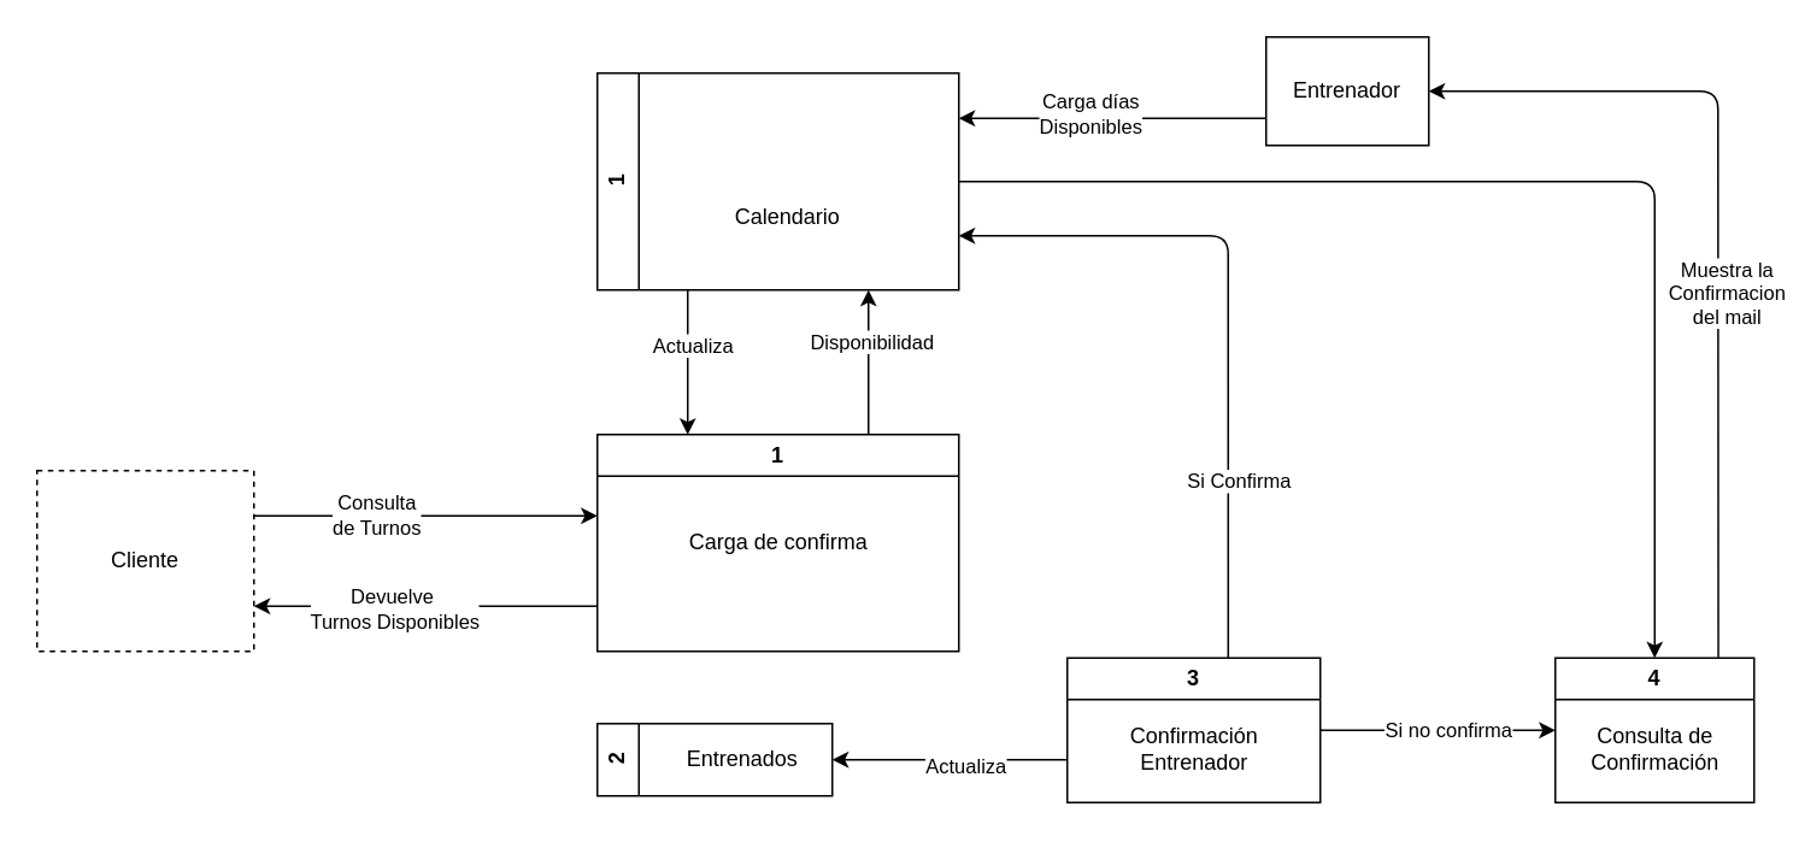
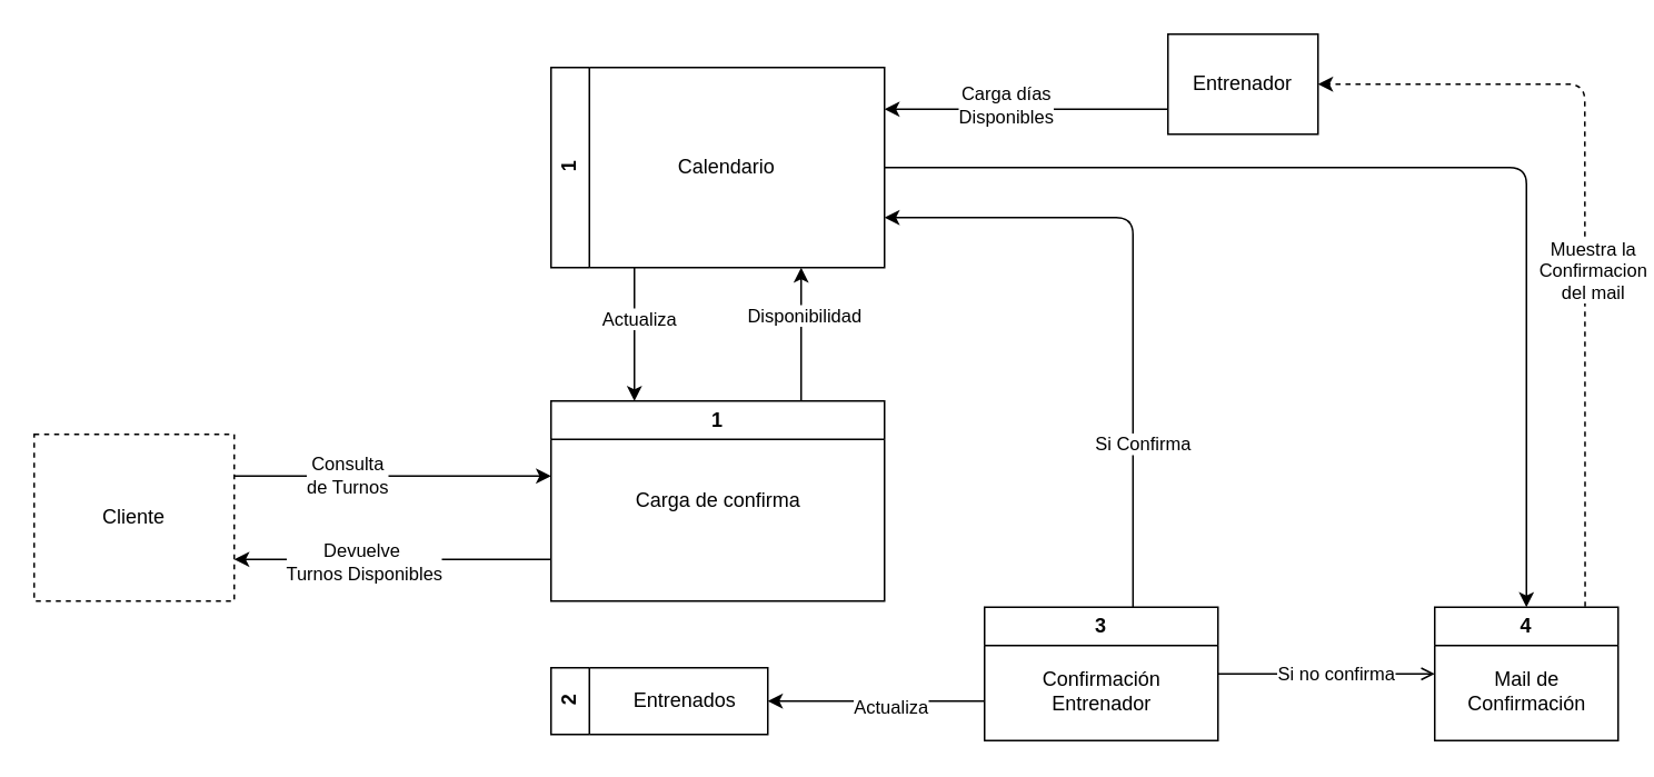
- <mxCell id="27" value="" style="endArrow=classic;html=1;exitX=0.82;exitY=-0.004;exitDx=0;exitDy=0;exitPerimeter=0;entryX=1;entryY=0.5;entryDx=0;entryDy=0;" parent="1" source="24" target="2" edge="1"><mxGeometry width="50" height="50" relative="1" as="geometry"><mxPoint x="940" y="260" as="sourcePoint" /><mxPoint x="990" y="210" as="targetPoint" /><Array as="points"><mxPoint x="950" y="50" /></Array></mxGeometry></mxCell>
+ <mxCell id="27" value="" style="endArrow=classic;html=1;exitX=0.82;exitY=-0.004;exitDx=0;exitDy=0;exitPerimeter=0;entryX=1;entryY=0.5;entryDx=0;entryDy=0;dashed=1;" parent="1" source="24" target="2" edge="1"><mxGeometry width="50" height="50" relative="1" as="geometry"><mxPoint x="940" y="260" as="sourcePoint" /><mxPoint x="990" y="210" as="targetPoint" /><Array as="points"><mxPoint x="950" y="50" /></Array></mxGeometry></mxCell>
- <mxCell id="6" value="Calendario" style="text;html=1;align=center;verticalAlign=middle;resizable=0;points=[];autosize=1;strokeColor=none;fillColor=none;" parent="5" vertex="1"><mxGeometry x="65" y="65" width="80" height="30" as="geometry" /></mxCell>
+ <mxCell id="6" value="Calendario" style="text;html=1;align=center;verticalAlign=middle;resizable=0;points=[];autosize=1;strokeColor=none;fillColor=none;" parent="5" vertex="1"><mxGeometry x="65" y="45" width="80" height="30" as="geometry" /></mxCell>
- <mxCell id="20" style="edgeStyle=none;html=1;exitX=1;exitY=0.5;exitDx=0;exitDy=0;entryX=0;entryY=0.5;entryDx=0;entryDy=0;" parent="1" source="22" target="24" edge="1"><mxGeometry relative="1" as="geometry" /></mxCell>
+ <mxCell id="20" style="edgeStyle=none;html=1;exitX=1;exitY=0.5;exitDx=0;exitDy=0;entryX=0;entryY=0.5;entryDx=0;entryDy=0;endArrow=open;" parent="1" source="22" target="24" edge="1"><mxGeometry relative="1" as="geometry" /></mxCell>
- <mxCell id="25" value="Consulta de&lt;br&gt;Confirmación" style="text;html=1;align=center;verticalAlign=middle;resizable=0;points=[];autosize=1;strokeColor=none;fillColor=none;" parent="24" vertex="1"><mxGeometry x="10" y="30" width="90" height="40" as="geometry" /></mxCell>
+ <mxCell id="25" value="Mail de&lt;br&gt;Confirmación" style="text;html=1;align=center;verticalAlign=middle;resizable=0;points=[];autosize=1;strokeColor=none;fillColor=none;" parent="24" vertex="1"><mxGeometry x="10" y="30" width="90" height="40" as="geometry" /></mxCell>
